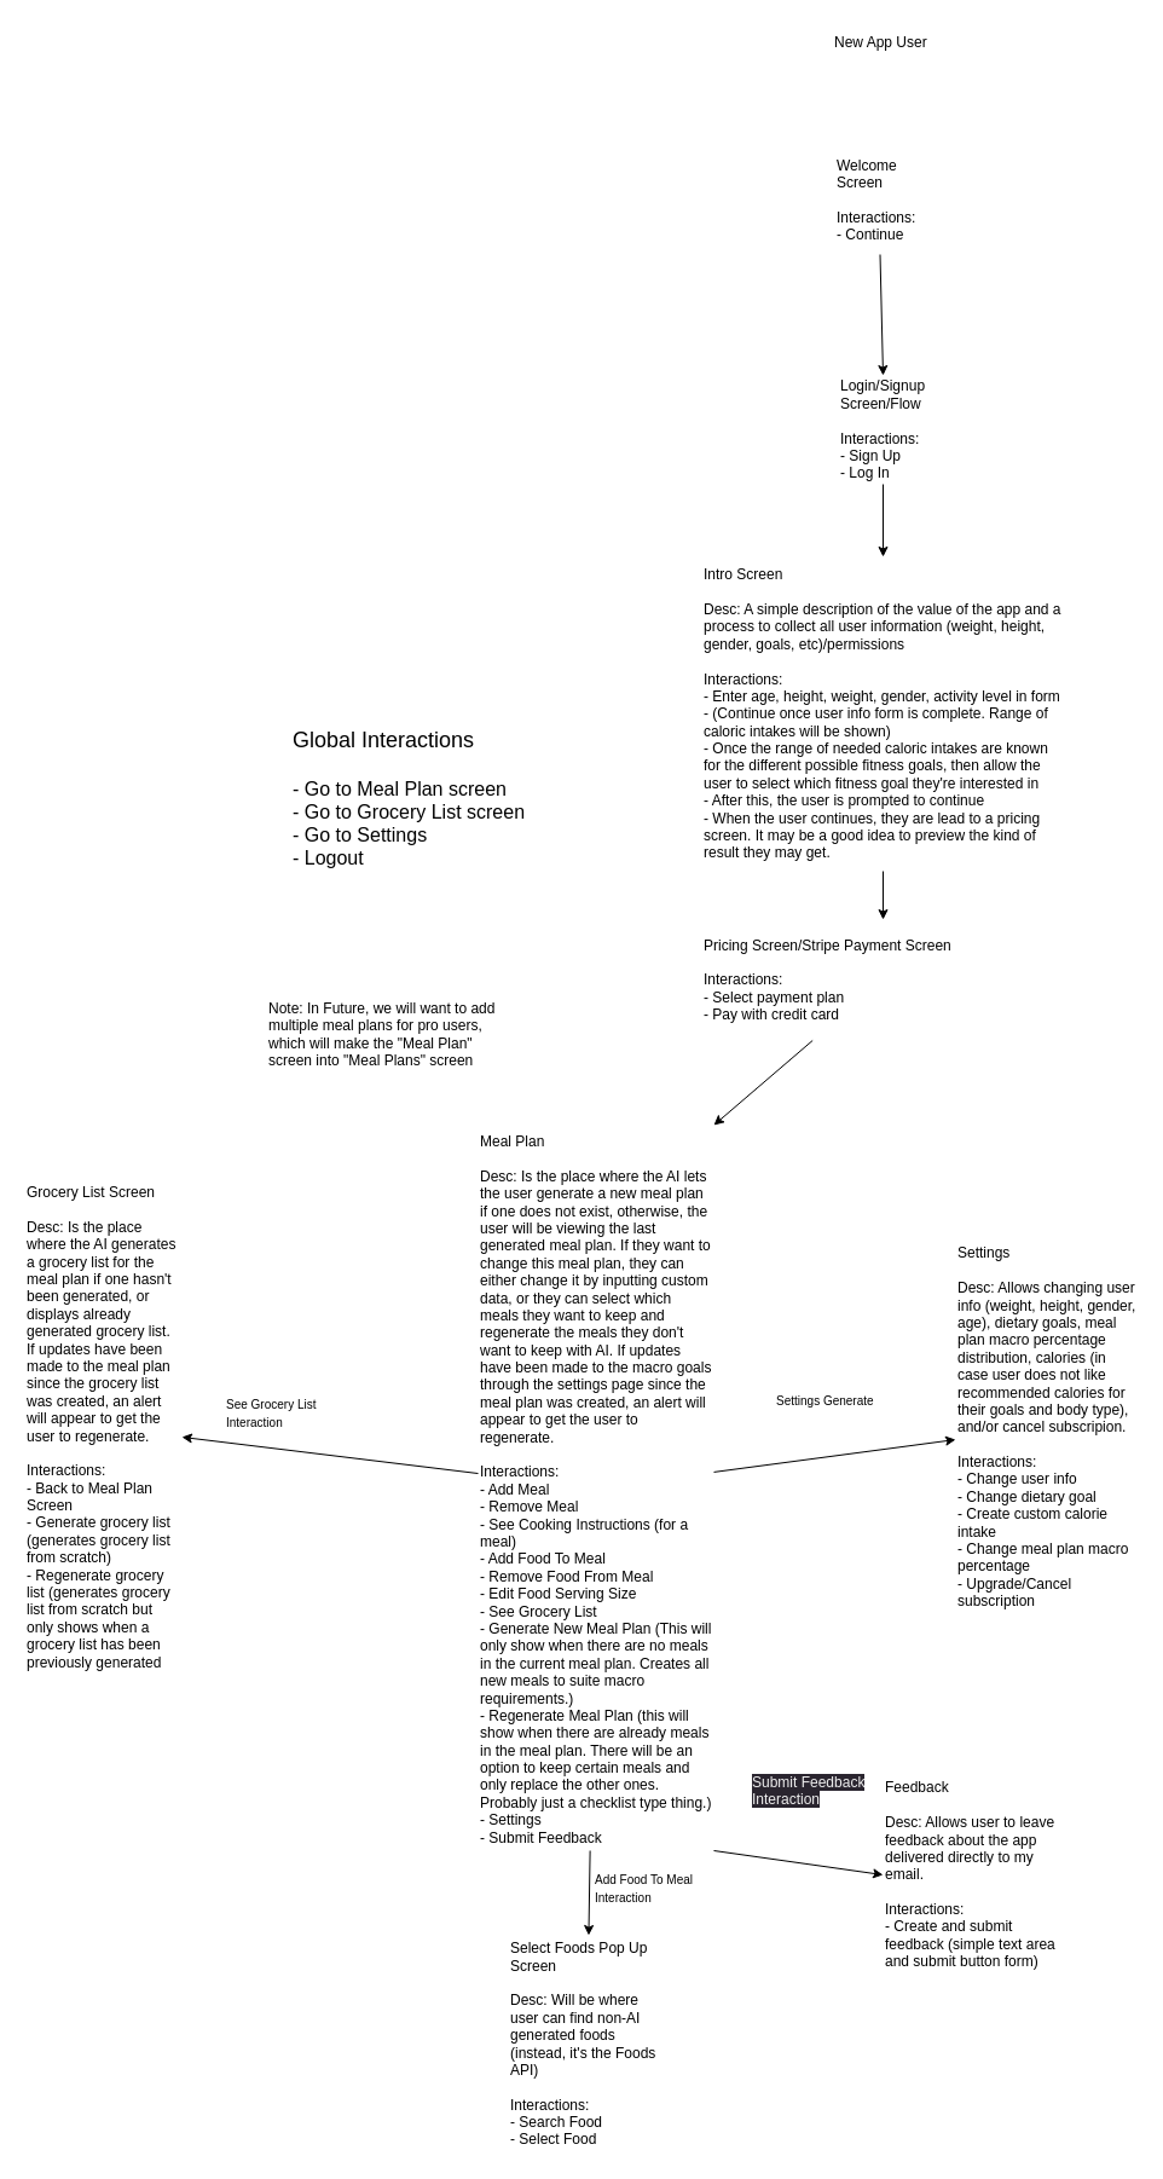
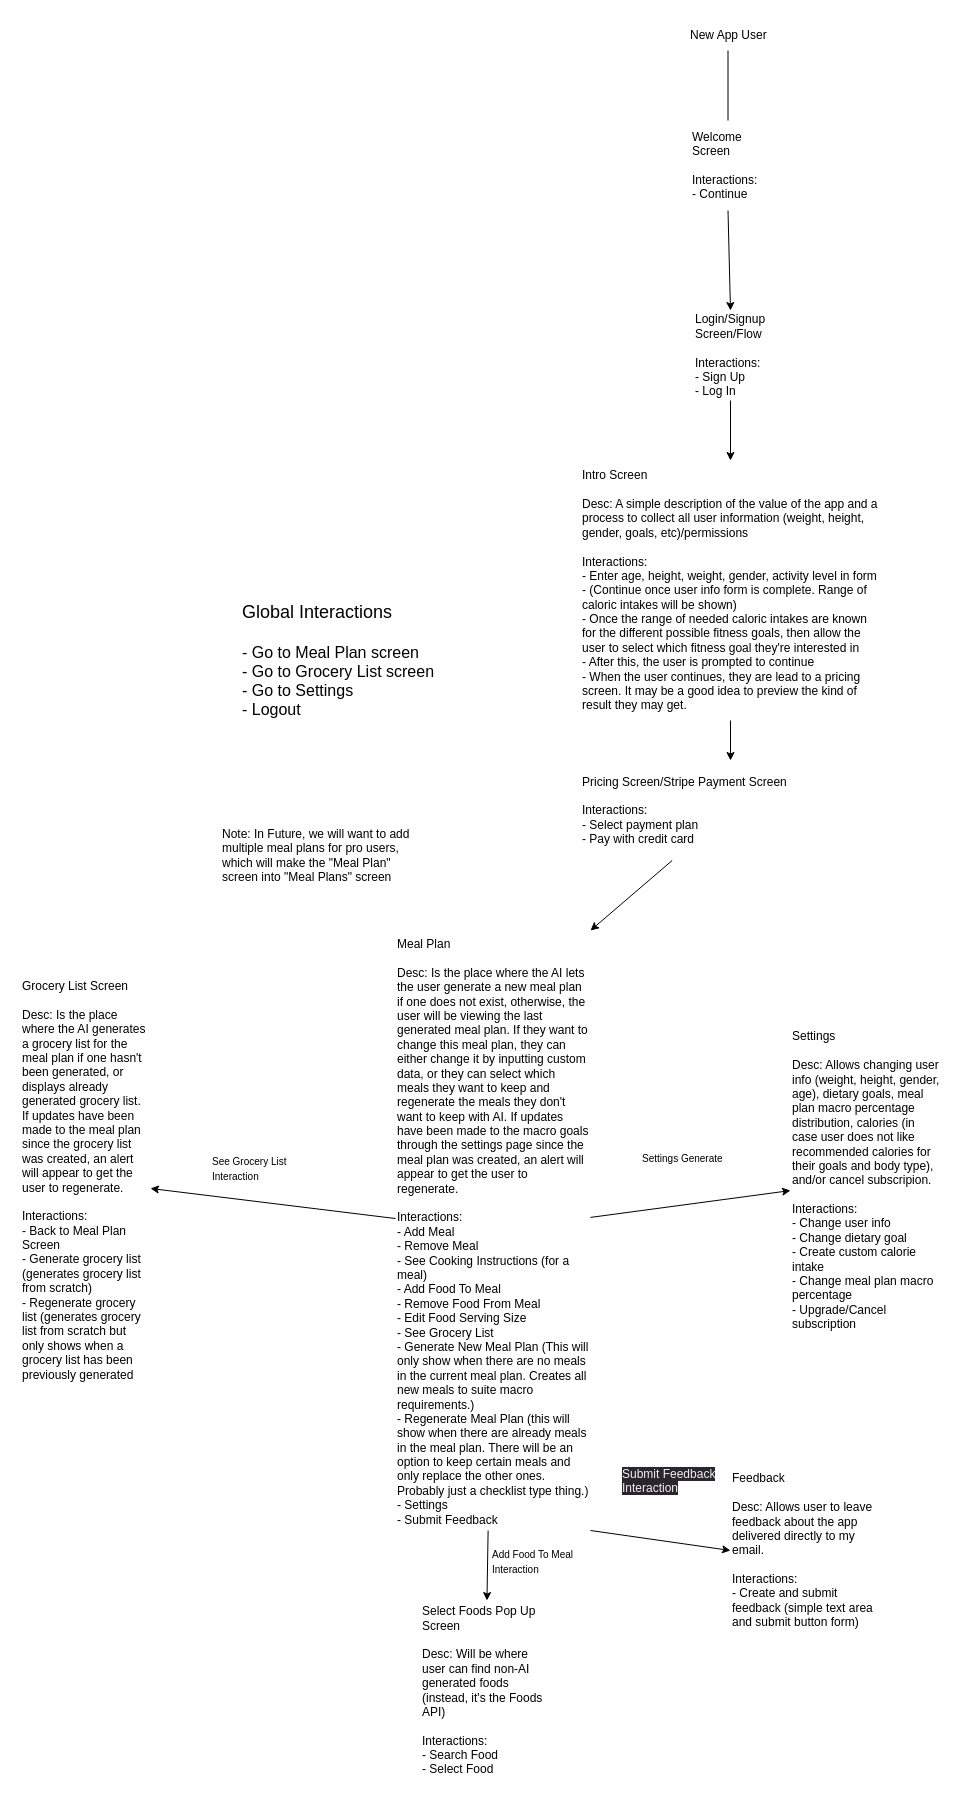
+ <mxCell id="24" value="" style="edgeStyle=none;html=1;entryX=0.5;entryY=0;entryDx=0;entryDy=0;exitX=0.5;exitY=1;exitDx=0;exitDy=0;endArrow=none;" edge="1" parent="1" source="10" target="25"><mxGeometry relative="1" as="geometry"><mxPoint x="727.5" y="50" as="sourcePoint" /><mxPoint x="730" y="310" as="targetPoint" /></mxGeometry></mxCell>
- <mxCell id="14" value="&lt;font style=&quot;font-size: 10px;&quot;&gt;See Grocery List Interaction&lt;/font&gt;" style="text;html=1;strokeColor=none;fillColor=none;align=left;verticalAlign=middle;whiteSpace=wrap;rounded=0;" parent="1" vertex="1"><mxGeometry x="185" y="1160" width="100" height="15" as="geometry" /></mxCell>
+ <mxCell id="14" value="&lt;font style=&quot;font-size: 10px;&quot;&gt;See Grocery List Interaction&lt;/font&gt;" style="text;html=1;strokeColor=none;fillColor=none;align=left;verticalAlign=middle;whiteSpace=wrap;rounded=0;" parent="1" vertex="1"><mxGeometry x="210" y="1160" width="100" height="15" as="geometry" /></mxCell>
